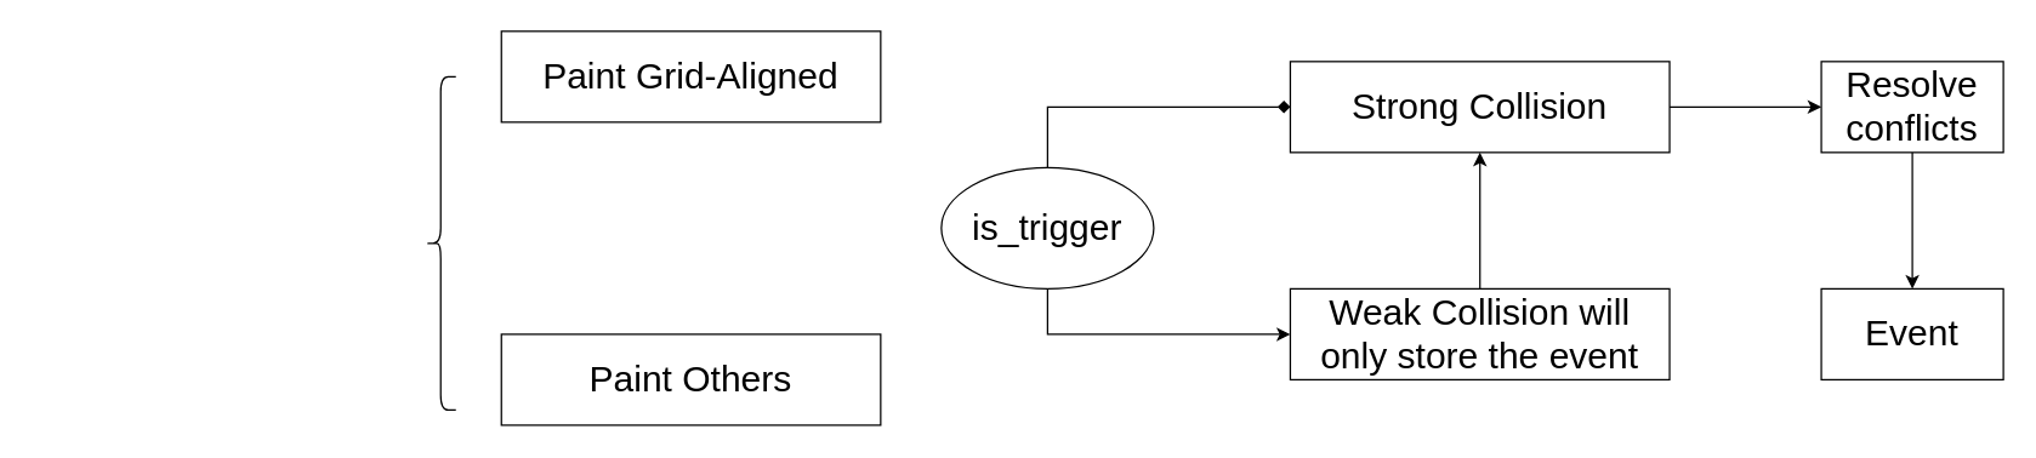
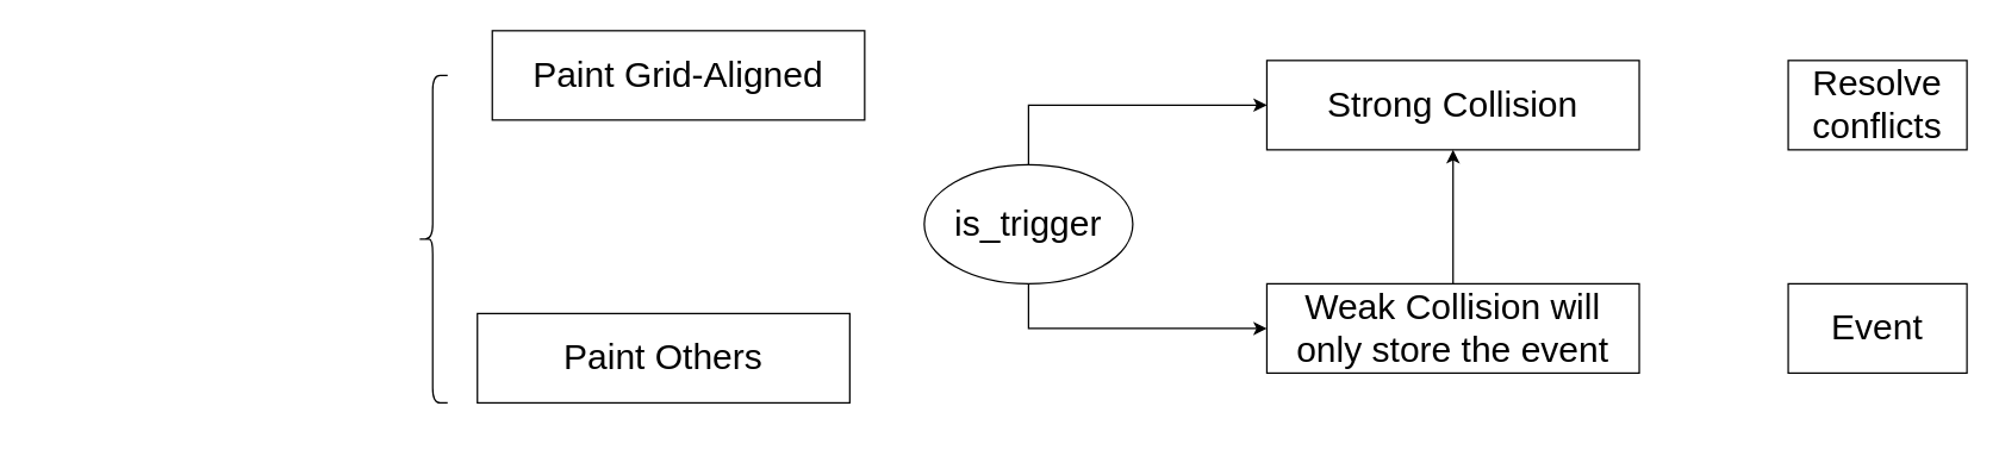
- <mxCell id="10" style="edgeStyle=orthogonalEdgeStyle;rounded=0;orthogonalLoop=1;jettySize=auto;html=1;exitX=0.5;exitY=0;exitDx=0;exitDy=0;entryX=0;entryY=0.5;entryDx=0;entryDy=0;fontSize=24;endArrow=diamond;" edge="1" parent="1" source="12" target="7"><mxGeometry relative="1" as="geometry" /></mxCell>
+ <mxCell id="10" style="edgeStyle=orthogonalEdgeStyle;rounded=0;orthogonalLoop=1;jettySize=auto;html=1;exitX=0.5;exitY=0;exitDx=0;exitDy=0;entryX=0;entryY=0.5;entryDx=0;entryDy=0;fontSize=24;" edge="1" parent="1" source="12" target="7"><mxGeometry relative="1" as="geometry" /></mxCell>
- <mxCell id="6" value="" style="edgeStyle=orthogonalEdgeStyle;rounded=0;orthogonalLoop=1;jettySize=auto;html=1;fontSize=24;" edge="1" parent="1" source="7" target="14"><mxGeometry relative="1" as="geometry" /></mxCell>
- <mxCell id="13" value="" style="edgeStyle=orthogonalEdgeStyle;rounded=0;orthogonalLoop=1;jettySize=auto;html=1;fontSize=24;" edge="1" parent="1" source="14" target="15"><mxGeometry relative="1" as="geometry" /></mxCell>
- <mxCell id="4" value="Paint Others" style="rounded=0;whiteSpace=wrap;html=1;fontSize=24;" vertex="1" parent="2"><mxGeometry x="310" y="200" width="250" height="60" as="geometry" /></mxCell>
+ <mxCell id="4" value="Paint Others" style="rounded=0;whiteSpace=wrap;html=1;fontSize=24;" vertex="1" parent="2"><mxGeometry x="300" y="190" width="250" height="60" as="geometry" /></mxCell>
